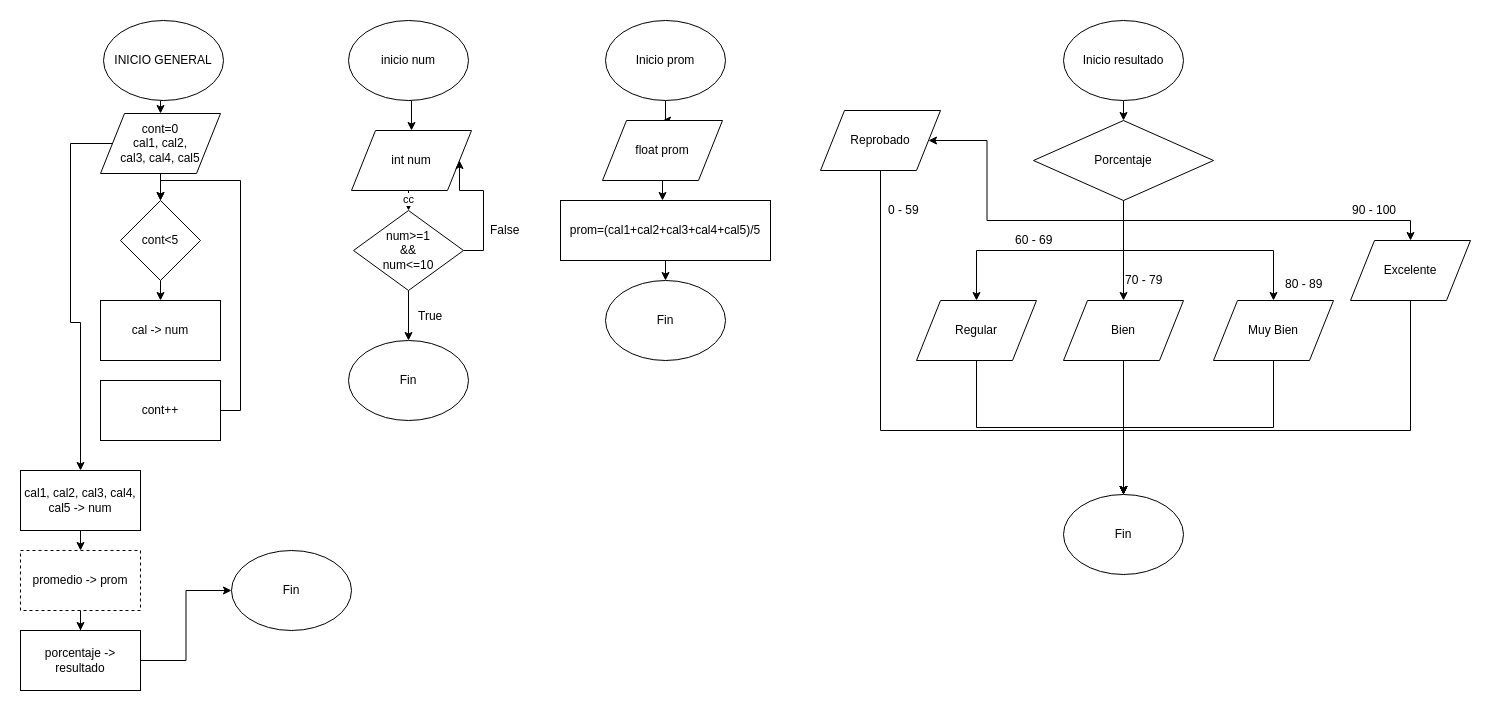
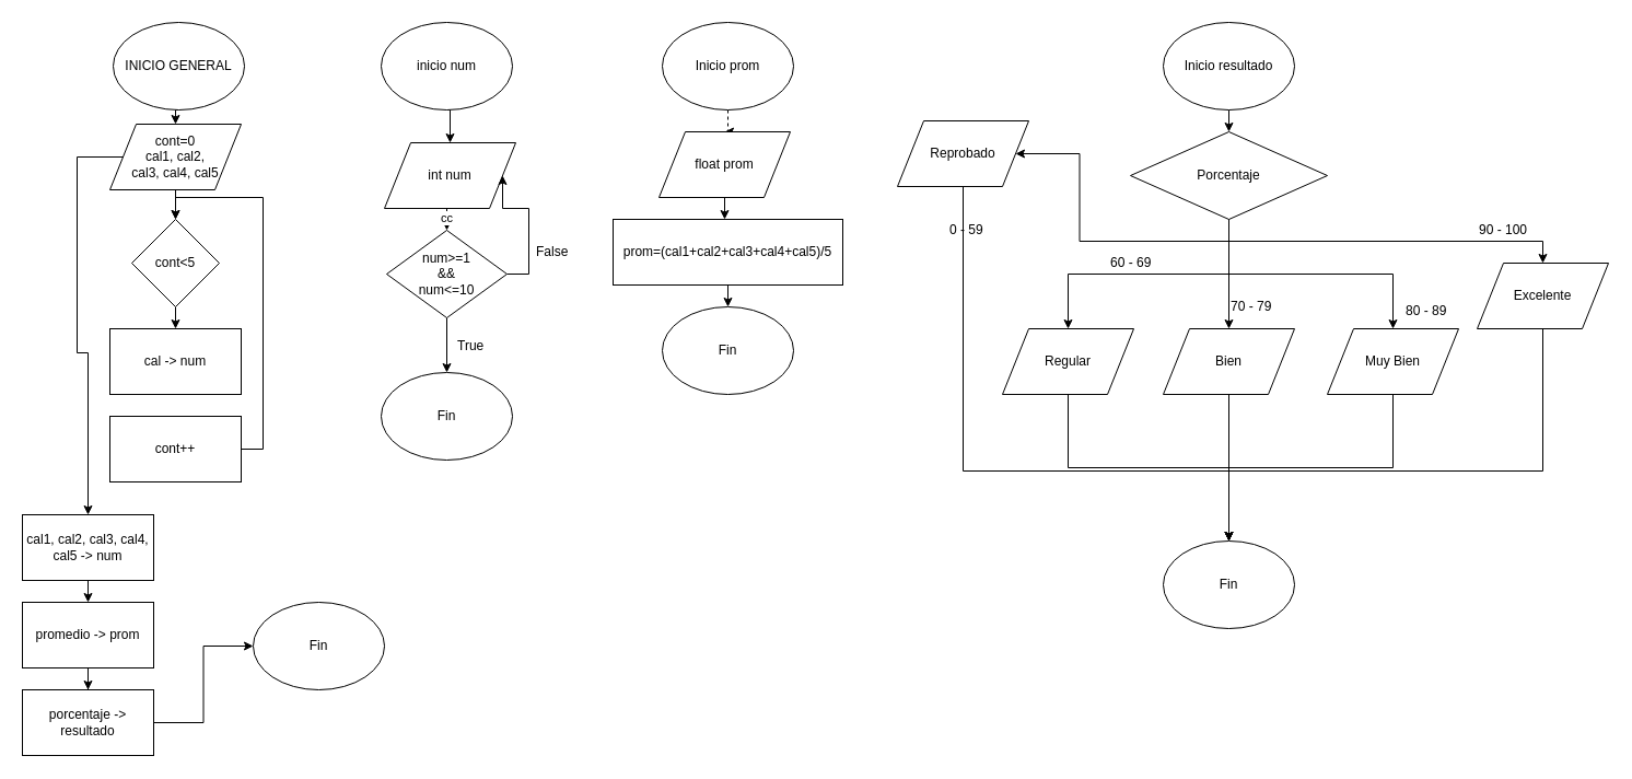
- <mxCell id="22" style="edgeStyle=orthogonalEdgeStyle;rounded=0;orthogonalLoop=1;jettySize=auto;html=1;exitX=0.5;exitY=1;exitDx=0;exitDy=0;" edge="1" parent="1" source="23" target="25"><mxGeometry relative="1" as="geometry" /></mxCell>
+ <mxCell id="22" style="edgeStyle=orthogonalEdgeStyle;rounded=0;orthogonalLoop=1;jettySize=auto;html=1;exitX=0.5;exitY=1;exitDx=0;exitDy=0;dashed=1;" edge="1" parent="1" source="23" target="25"><mxGeometry relative="1" as="geometry" /></mxCell>
- <mxCell id="45" value="0 - 59" style="text;html=1;resizable=0;points=[];autosize=1;align=left;verticalAlign=top;spacingTop=-4;" vertex="1" parent="1"><mxGeometry x="886" y="200" width="50" height="20" as="geometry" /></mxCell>
+ <mxCell id="45" value="0 - 59" style="text;html=1;resizable=0;points=[];autosize=1;align=left;verticalAlign=top;spacingTop=-4;" vertex="1" parent="1"><mxGeometry x="866" y="200" width="50" height="20" as="geometry" /></mxCell>
- <mxCell id="32" value="promedio -&amp;gt; prom" style="rounded=0;whiteSpace=wrap;html=1;dashed=1;" vertex="1" parent="1"><mxGeometry x="20" y="550" width="120" height="60" as="geometry" /></mxCell>
+ <mxCell id="32" value="promedio -&amp;gt; prom" style="rounded=0;whiteSpace=wrap;html=1;" vertex="1" parent="1"><mxGeometry x="20" y="550" width="120" height="60" as="geometry" /></mxCell>
